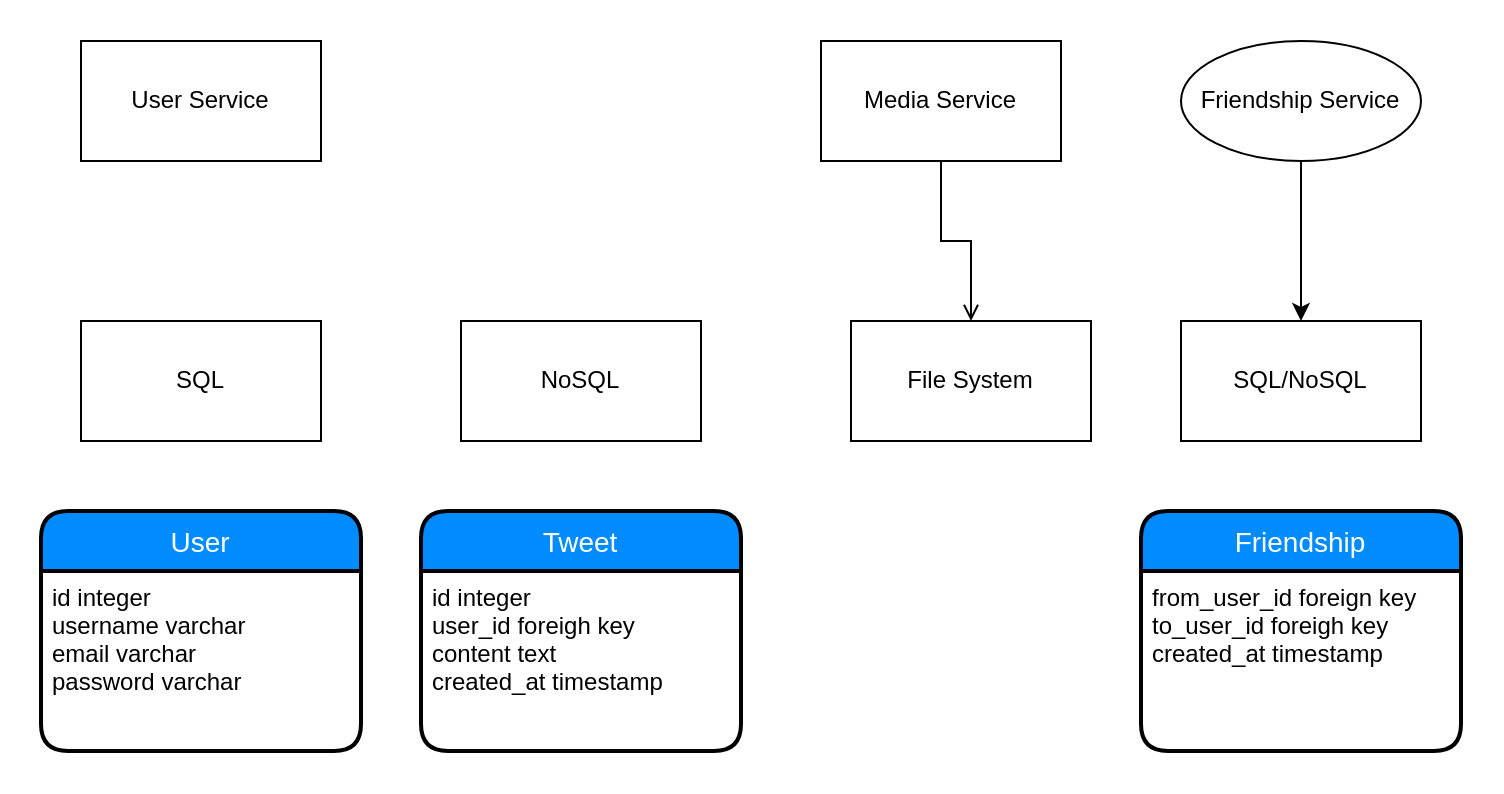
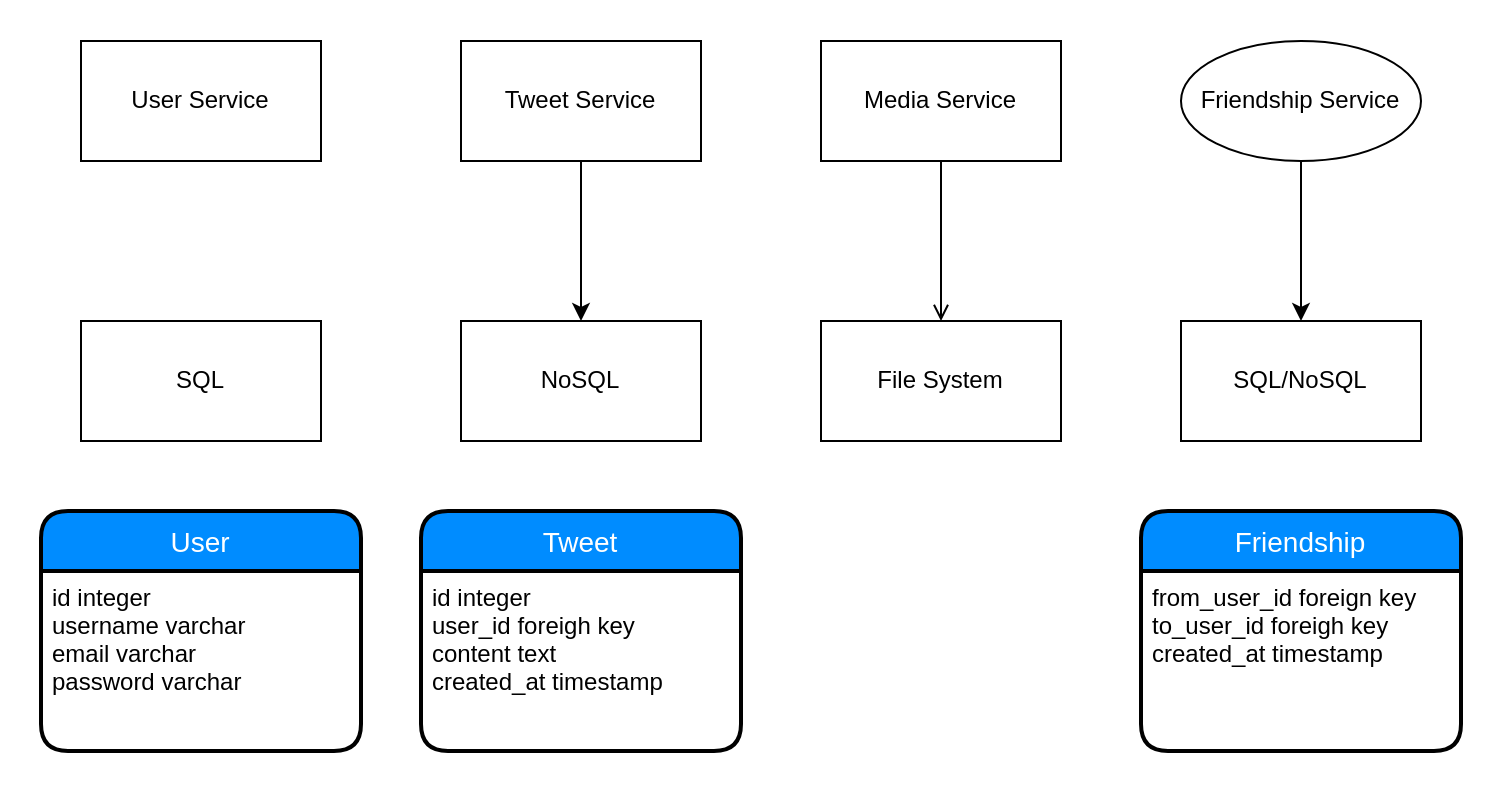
+ <mxCell id="5" value="Tweet Service" style="rounded=0;whiteSpace=wrap;html=1;" vertex="1" parent="1"><mxGeometry x="230" y="20" width="120" height="60" as="geometry" /></mxCell>
+ <mxCell id="4" value="" style="edgeStyle=orthogonalEdgeStyle;rounded=0;orthogonalLoop=1;jettySize=auto;html=1;" edge="1" parent="1" source="5" target="6"><mxGeometry relative="1" as="geometry" /></mxCell>
- <mxCell id="9" value="File System" style="rounded=0;whiteSpace=wrap;html=1;" vertex="1" parent="1"><mxGeometry x="425" y="160" width="120" height="60" as="geometry" /></mxCell>
+ <mxCell id="9" value="File System" style="rounded=0;whiteSpace=wrap;html=1;" vertex="1" parent="1"><mxGeometry x="410" y="160" width="120" height="60" as="geometry" /></mxCell>
